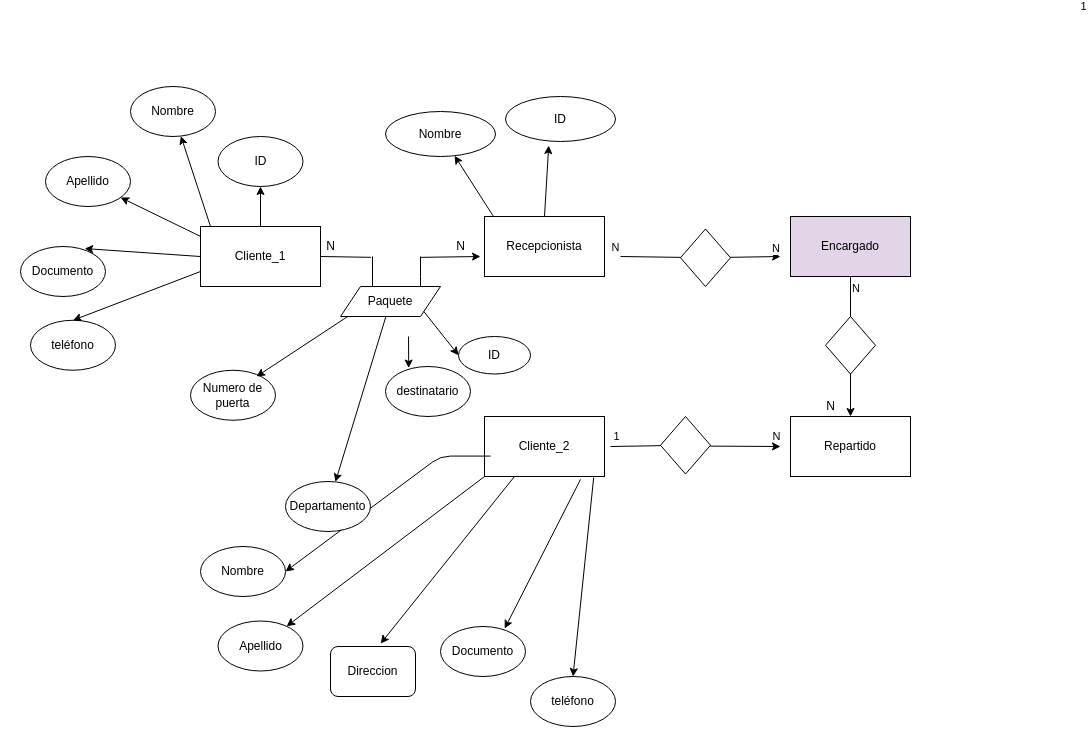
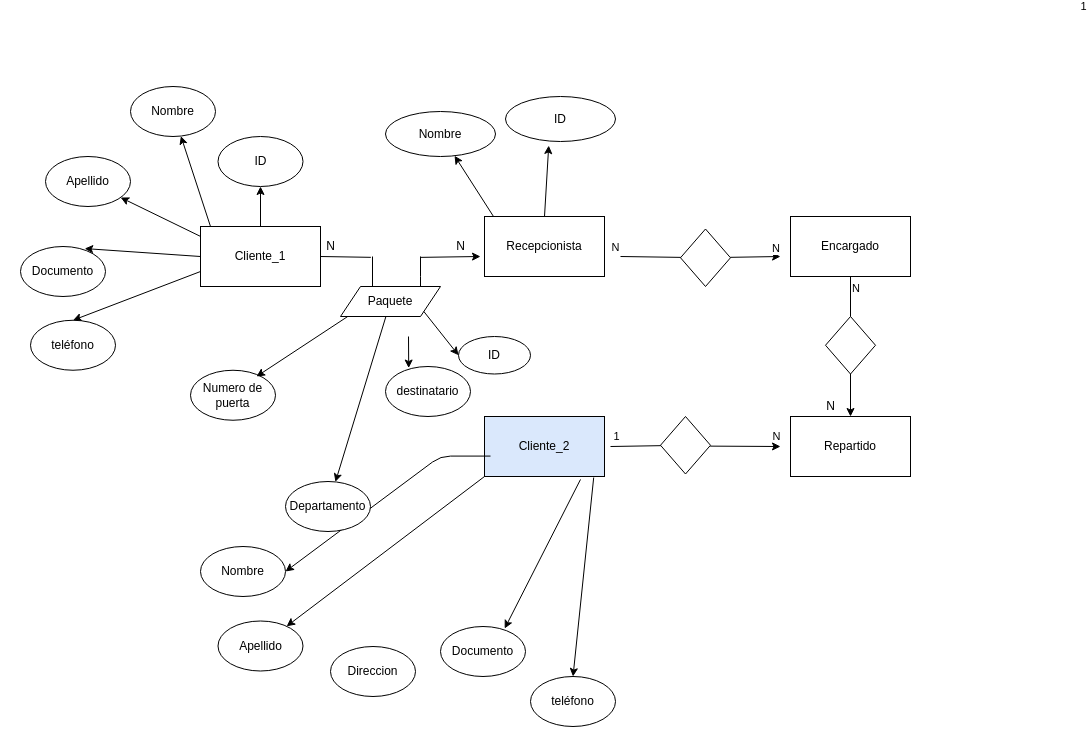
- <mxCell id="4" value="Encargado" style="rounded=0;whiteSpace=wrap;html=1;fillColor=#e1d5e7;" vertex="1" parent="1"><mxGeometry x="790" y="150" width="120" height="60" as="geometry" /></mxCell>
+ <mxCell id="4" value="Encargado" style="rounded=0;whiteSpace=wrap;html=1;" vertex="1" parent="1"><mxGeometry x="790" y="150" width="120" height="60" as="geometry" /></mxCell>
- <mxCell id="5" value="&lt;span&gt;Cliente_2&lt;/span&gt;" style="rounded=0;whiteSpace=wrap;html=1;" vertex="1" parent="1"><mxGeometry x="484" y="350" width="120" height="60" as="geometry" /></mxCell>
+ <mxCell id="5" value="&lt;span&gt;Cliente_2&lt;/span&gt;" style="rounded=0;whiteSpace=wrap;html=1;fillColor=#dae8fc;" vertex="1" parent="1"><mxGeometry x="484" y="350" width="120" height="60" as="geometry" /></mxCell>
- <mxCell id="19" value="" style="endArrow=classic;html=1;exitX=0.25;exitY=1;exitDx=0;exitDy=0;entryX=0.59;entryY=-0.059;entryDx=0;entryDy=0;entryPerimeter=0;" edge="1" parent="1" source="5" target="17"><mxGeometry width="50" height="50" relative="1" as="geometry"><mxPoint x="503.24" y="425.04" as="sourcePoint" /><mxPoint x="420" y="470" as="targetPoint" /><Array as="points" /></mxGeometry></mxCell>
- <mxCell id="17" value="Direccion" style="whiteSpace=wrap;html=1;rounded=1;" vertex="1" parent="1"><mxGeometry x="330" y="580" width="85" height="50" as="geometry" /></mxCell>
+ <mxCell id="17" value="Direccion" style="ellipse;whiteSpace=wrap;html=1;" vertex="1" parent="1"><mxGeometry x="330" y="580" width="85" height="50" as="geometry" /></mxCell>
